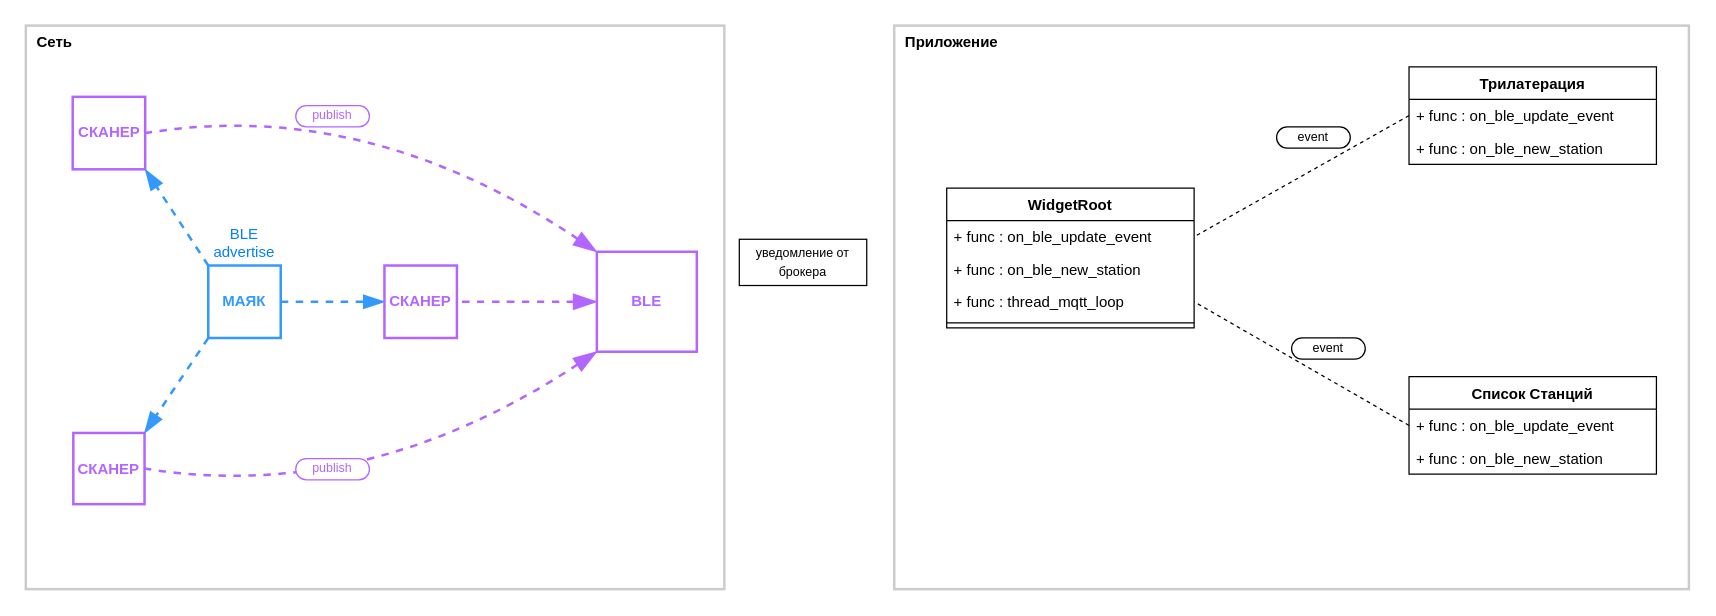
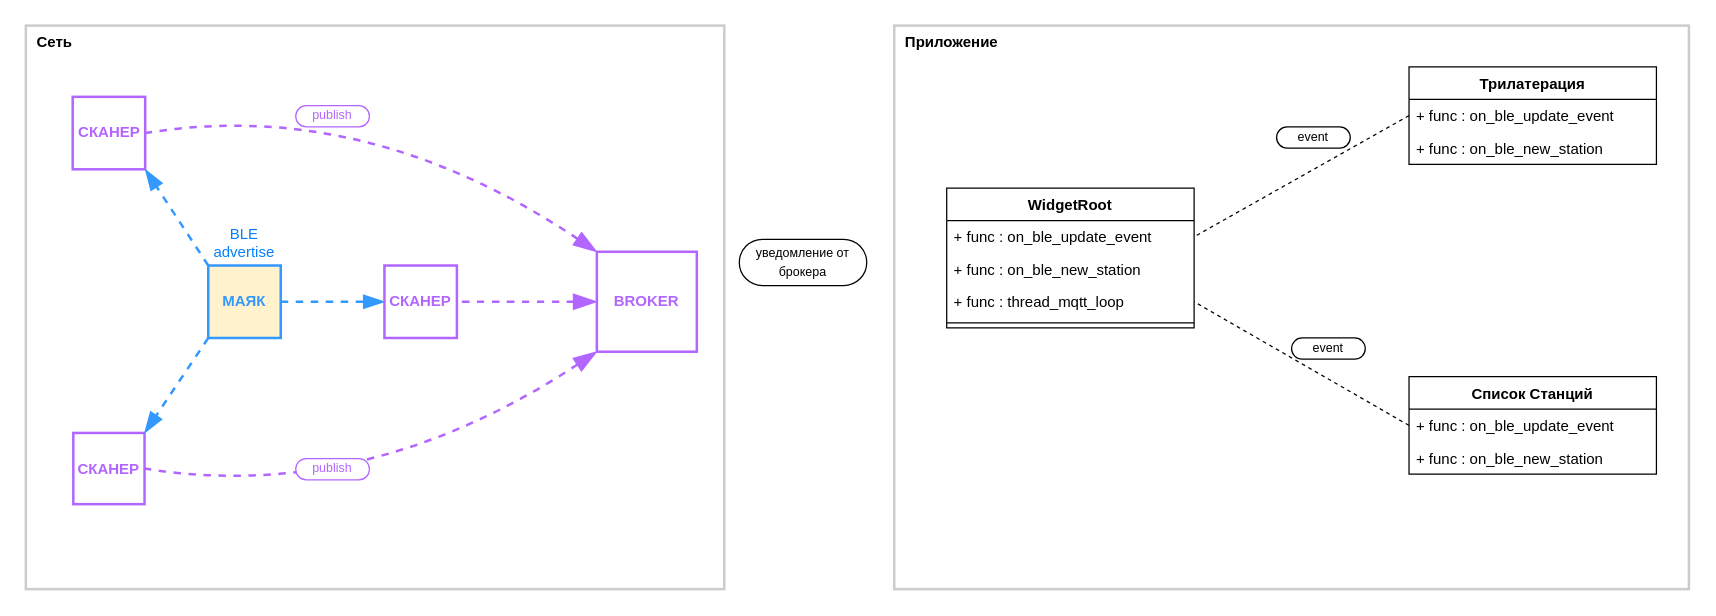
- <mxCell id="34" value="&lt;span style=&quot;font-size: 10px;&quot;&gt;уведомление от&lt;br&gt;брокера&lt;br&gt;&lt;/span&gt;" style="whiteSpace=wrap;html=1;fontColor=#000000;strokeColor=#000000;strokeWidth=1;fillColor=default;arcSize=50;spacing=0;spacingBottom=2;rounded=0;" parent="1" vertex="1"><mxGeometry x="591" y="191" width="102" height="37" as="geometry" /></mxCell>
+ <mxCell id="34" value="&lt;span style=&quot;font-size: 10px;&quot;&gt;уведомление от&lt;br&gt;брокера&lt;br&gt;&lt;/span&gt;" style="rounded=1;whiteSpace=wrap;html=1;fontColor=#000000;strokeColor=#000000;strokeWidth=1;fillColor=default;arcSize=50;spacing=0;spacingBottom=2;" parent="1" vertex="1"><mxGeometry x="591" y="191" width="102" height="37" as="geometry" /></mxCell>
- <mxCell id="8" value="&lt;span style=&quot;font-weight: 700;&quot;&gt;&lt;font color=&quot;#3399ff&quot;&gt;МАЯК&lt;/font&gt;&lt;/span&gt;" style="whiteSpace=wrap;html=1;aspect=fixed;strokeWidth=2;strokeColor=#3399FF;" parent="1" vertex="1"><mxGeometry x="166" y="212" width="58" height="58" as="geometry" /></mxCell>
+ <mxCell id="8" value="&lt;span style=&quot;font-weight: 700;&quot;&gt;&lt;font color=&quot;#3399ff&quot;&gt;МАЯК&lt;/font&gt;&lt;/span&gt;" style="whiteSpace=wrap;html=1;aspect=fixed;strokeWidth=2;strokeColor=#3399FF;fillColor=#fff2cc;" parent="1" vertex="1"><mxGeometry x="166" y="212" width="58" height="58" as="geometry" /></mxCell>
- <mxCell id="12" value="&lt;span style=&quot;font-weight: 700;&quot;&gt;BLE&lt;/span&gt;" style="whiteSpace=wrap;html=1;aspect=fixed;strokeWidth=2;strokeColor=#B266FF;fontColor=#B266FF;" parent="1" vertex="1"><mxGeometry x="477" y="201" width="80" height="80" as="geometry" /></mxCell>
+ <mxCell id="12" value="&lt;span style=&quot;font-weight: 700;&quot;&gt;BROKER&lt;/span&gt;" style="whiteSpace=wrap;html=1;aspect=fixed;strokeWidth=2;strokeColor=#B266FF;fontColor=#B266FF;" parent="1" vertex="1"><mxGeometry x="477" y="201" width="80" height="80" as="geometry" /></mxCell>
